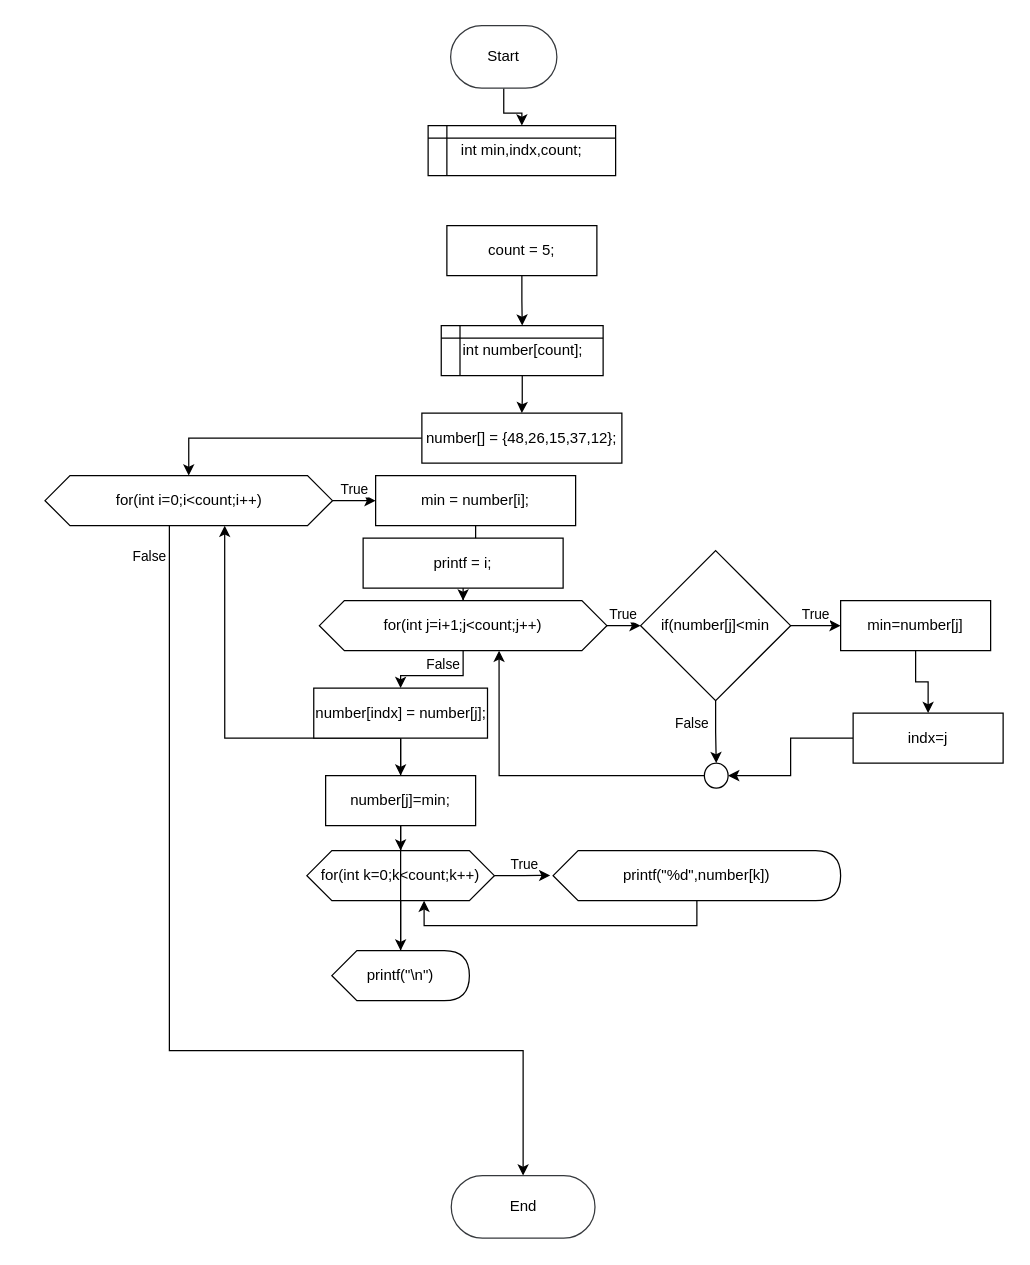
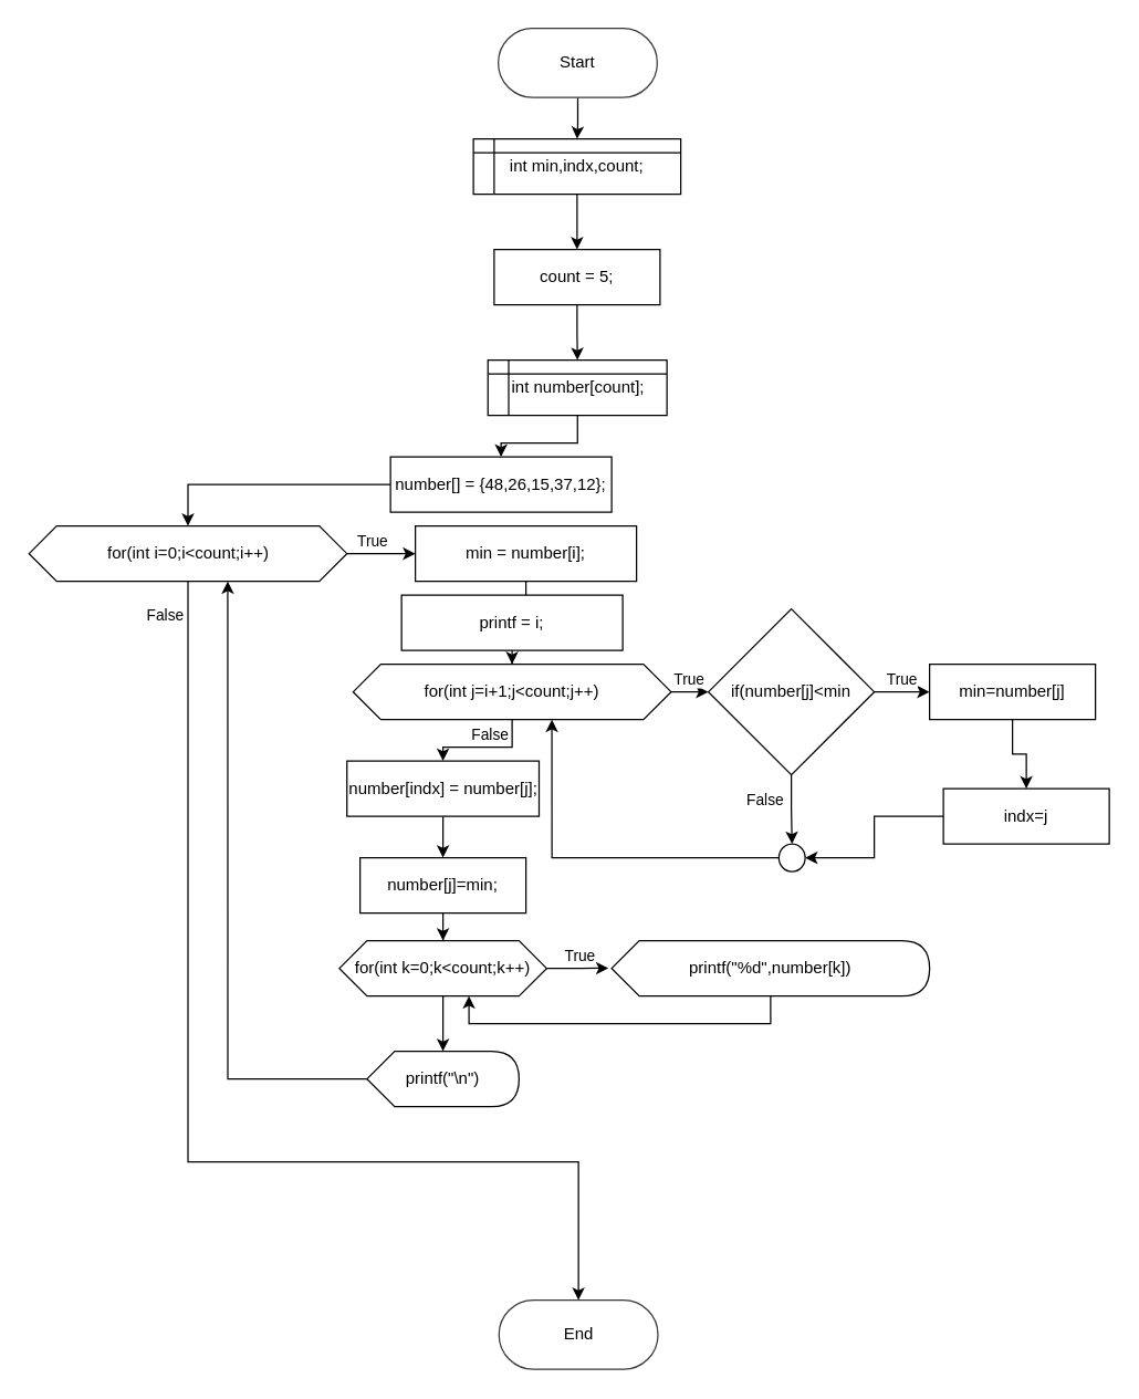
- <mxCell id="3" value="&lt;font&gt;Start&lt;/font&gt;" style="rounded=1;whiteSpace=wrap;html=1;fillColor=light-dark(#FFFFFF,#FFFFFF);strokeColor=light-dark(#36393D,#000000);arcSize=50;fontColor=light-dark(#000000,#000000);" parent="1" vertex="1"><mxGeometry x="360" y="20" width="85" height="50" as="geometry" /></mxCell>
+ <mxCell id="3" value="&lt;font&gt;Start&lt;/font&gt;" style="rounded=1;whiteSpace=wrap;html=1;fillColor=light-dark(#FFFFFF,#FFFFFF);strokeColor=light-dark(#36393D,#000000);arcSize=50;fontColor=light-dark(#000000,#000000);" parent="1" vertex="1"><mxGeometry x="360" y="20" width="115" height="50" as="geometry" /></mxCell>
+ <mxCell id="4" value="" style="edgeStyle=orthogonalEdgeStyle;rounded=0;orthogonalLoop=1;jettySize=auto;html=1;" parent="1" source="5" target="7" edge="1"><mxGeometry relative="1" as="geometry" /></mxCell>
- <mxCell id="23" value="number[] = {48,26,15,37,12};" style="whiteSpace=wrap;html=1;fillColor=light-dark(#FFFFFF,#FFFFFF);strokeColor=light-dark(#000000,#000000);fontColor=light-dark(#000000,#000000);" parent="1" vertex="1"><mxGeometry x="337" y="330" width="160" height="40" as="geometry" /></mxCell>
+ <mxCell id="23" value="number[] = {48,26,15,37,12};" style="whiteSpace=wrap;html=1;fillColor=light-dark(#FFFFFF,#FFFFFF);strokeColor=light-dark(#000000,#000000);fontColor=light-dark(#000000,#000000);" parent="1" vertex="1"><mxGeometry x="282" y="330" width="160" height="40" as="geometry" /></mxCell>
- <mxCell id="14" value="for(int i=0;i&amp;lt;count;i++)" style="shape=hexagon;perimeter=hexagonPerimeter2;whiteSpace=wrap;html=1;fixedSize=1;size=20;fillColor=light-dark(#FFFFFF,#FFFFFF);strokeColor=light-dark(#000000,#000000);fontColor=light-dark(#000000,#000000);" parent="1" vertex="1"><mxGeometry x="35.5" y="380" width="230" height="40" as="geometry" /></mxCell>
+ <mxCell id="14" value="for(int i=0;i&amp;lt;count;i++)" style="shape=hexagon;perimeter=hexagonPerimeter2;whiteSpace=wrap;html=1;fixedSize=1;size=20;fillColor=light-dark(#FFFFFF,#FFFFFF);strokeColor=light-dark(#000000,#000000);fontColor=light-dark(#000000,#000000);" parent="1" vertex="1"><mxGeometry x="20.5" y="380" width="230" height="40" as="geometry" /></mxCell>
